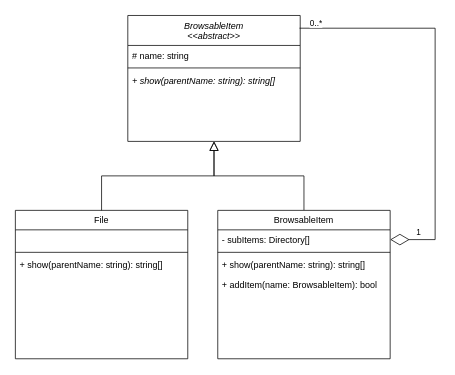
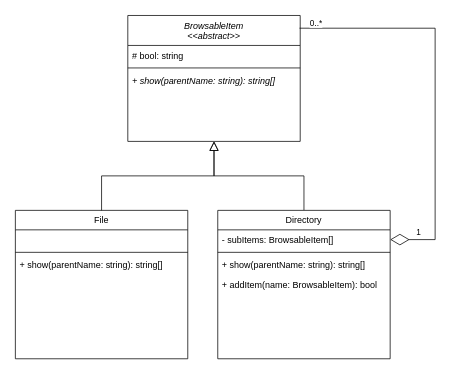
- <mxCell id="3" value="# name: string" style="text;align=left;verticalAlign=top;spacingLeft=4;spacingRight=4;overflow=hidden;rotatable=0;points=[[0,0.5],[1,0.5]];portConstraint=eastwest;" parent="2" vertex="1"><mxGeometry y="40" width="230" height="26" as="geometry" /></mxCell>
+ <mxCell id="3" value="# bool: string" style="text;align=left;verticalAlign=top;spacingLeft=4;spacingRight=4;overflow=hidden;rotatable=0;points=[[0,0.5],[1,0.5]];portConstraint=eastwest;" parent="2" vertex="1"><mxGeometry y="40" width="230" height="26" as="geometry" /></mxCell>
- <mxCell id="12" value="BrowsableItem" style="swimlane;fontStyle=0;align=center;verticalAlign=top;childLayout=stackLayout;horizontal=1;startSize=26;horizontalStack=0;resizeParent=1;resizeLast=0;collapsible=1;marginBottom=0;rounded=0;shadow=0;strokeWidth=1;" parent="1" vertex="1"><mxGeometry x="290" y="280" width="230" height="198" as="geometry"><mxRectangle x="110" y="350" width="160" height="26" as="alternateBounds" /></mxGeometry></mxCell>
+ <mxCell id="12" value="Directory" style="swimlane;fontStyle=0;align=center;verticalAlign=top;childLayout=stackLayout;horizontal=1;startSize=26;horizontalStack=0;resizeParent=1;resizeLast=0;collapsible=1;marginBottom=0;rounded=0;shadow=0;strokeWidth=1;" parent="1" vertex="1"><mxGeometry x="290" y="280" width="230" height="198" as="geometry"><mxRectangle x="110" y="350" width="160" height="26" as="alternateBounds" /></mxGeometry></mxCell>
- <mxCell id="13" value="- subItems: Directory[]" style="text;align=left;verticalAlign=top;spacingLeft=4;spacingRight=4;overflow=hidden;rotatable=0;points=[[0,0.5],[1,0.5]];portConstraint=eastwest;fontStyle=0" parent="12" vertex="1"><mxGeometry y="26" width="230" height="26" as="geometry" /></mxCell>
+ <mxCell id="13" value="- subItems: BrowsableItem[]" style="text;align=left;verticalAlign=top;spacingLeft=4;spacingRight=4;overflow=hidden;rotatable=0;points=[[0,0.5],[1,0.5]];portConstraint=eastwest;fontStyle=0" parent="12" vertex="1"><mxGeometry y="26" width="230" height="26" as="geometry" /></mxCell>
